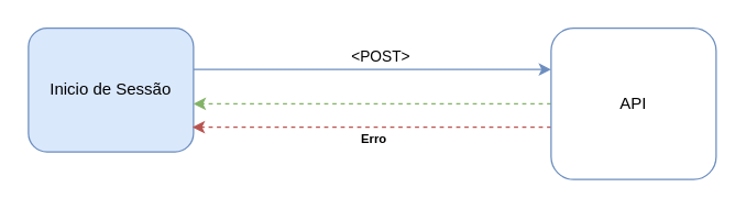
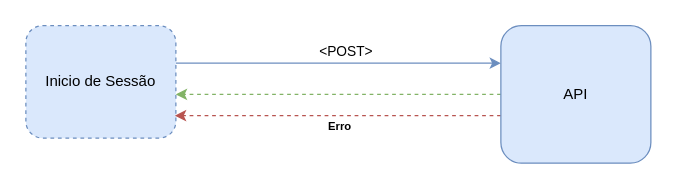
- <mxCell id="4" value="Inicio de Sessão" style="rounded=1;whiteSpace=wrap;html=1;fillColor=#dae8fc;strokeColor=#6c8ebf;" vertex="1" parent="1"><mxGeometry x="20" y="20" width="120" height="90" as="geometry" /></mxCell>
+ <mxCell id="4" value="Inicio de Sessão" style="rounded=1;whiteSpace=wrap;html=1;fillColor=#dae8fc;strokeColor=#6c8ebf;dashed=1;" vertex="1" parent="1"><mxGeometry x="20" y="20" width="120" height="90" as="geometry" /></mxCell>
- <mxCell id="8" value="API" style="rounded=1;whiteSpace=wrap;html=1;fillColor=#ffffff;strokeColor=#6c8ebf;" vertex="1" parent="1"><mxGeometry x="400" y="20" width="120" height="110" as="geometry" /></mxCell>
+ <mxCell id="8" value="API" style="rounded=1;whiteSpace=wrap;html=1;fillColor=#dae8fc;strokeColor=#6c8ebf;" vertex="1" parent="1"><mxGeometry x="400" y="20" width="120" height="110" as="geometry" /></mxCell>
